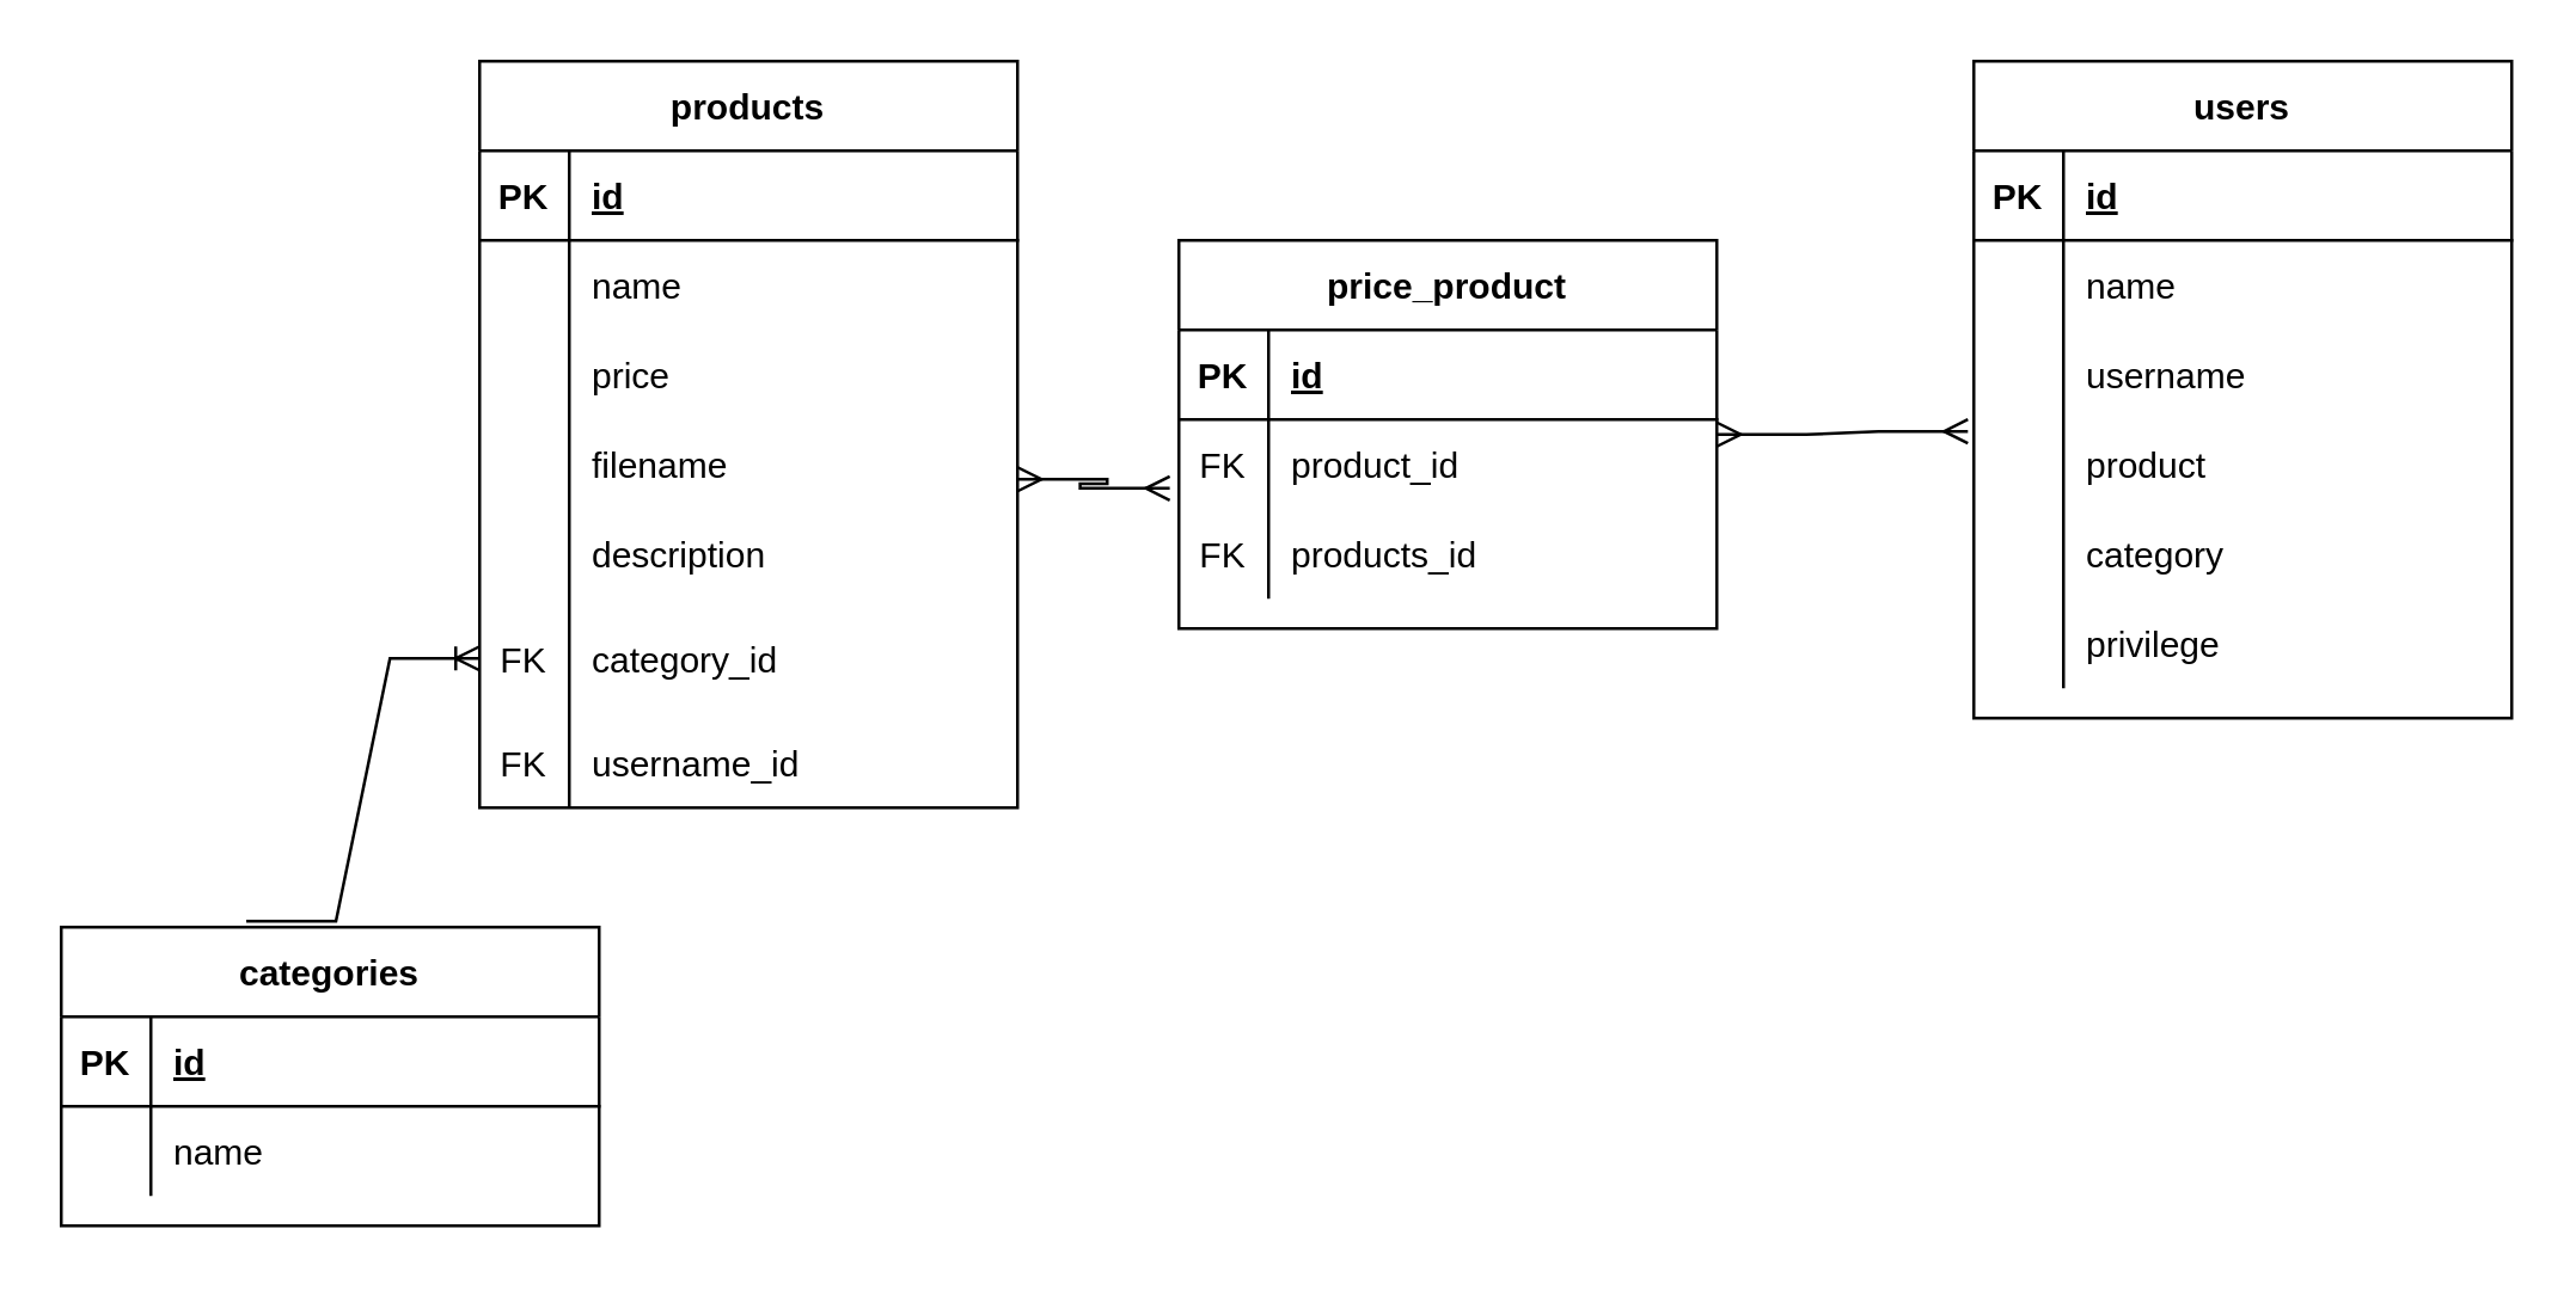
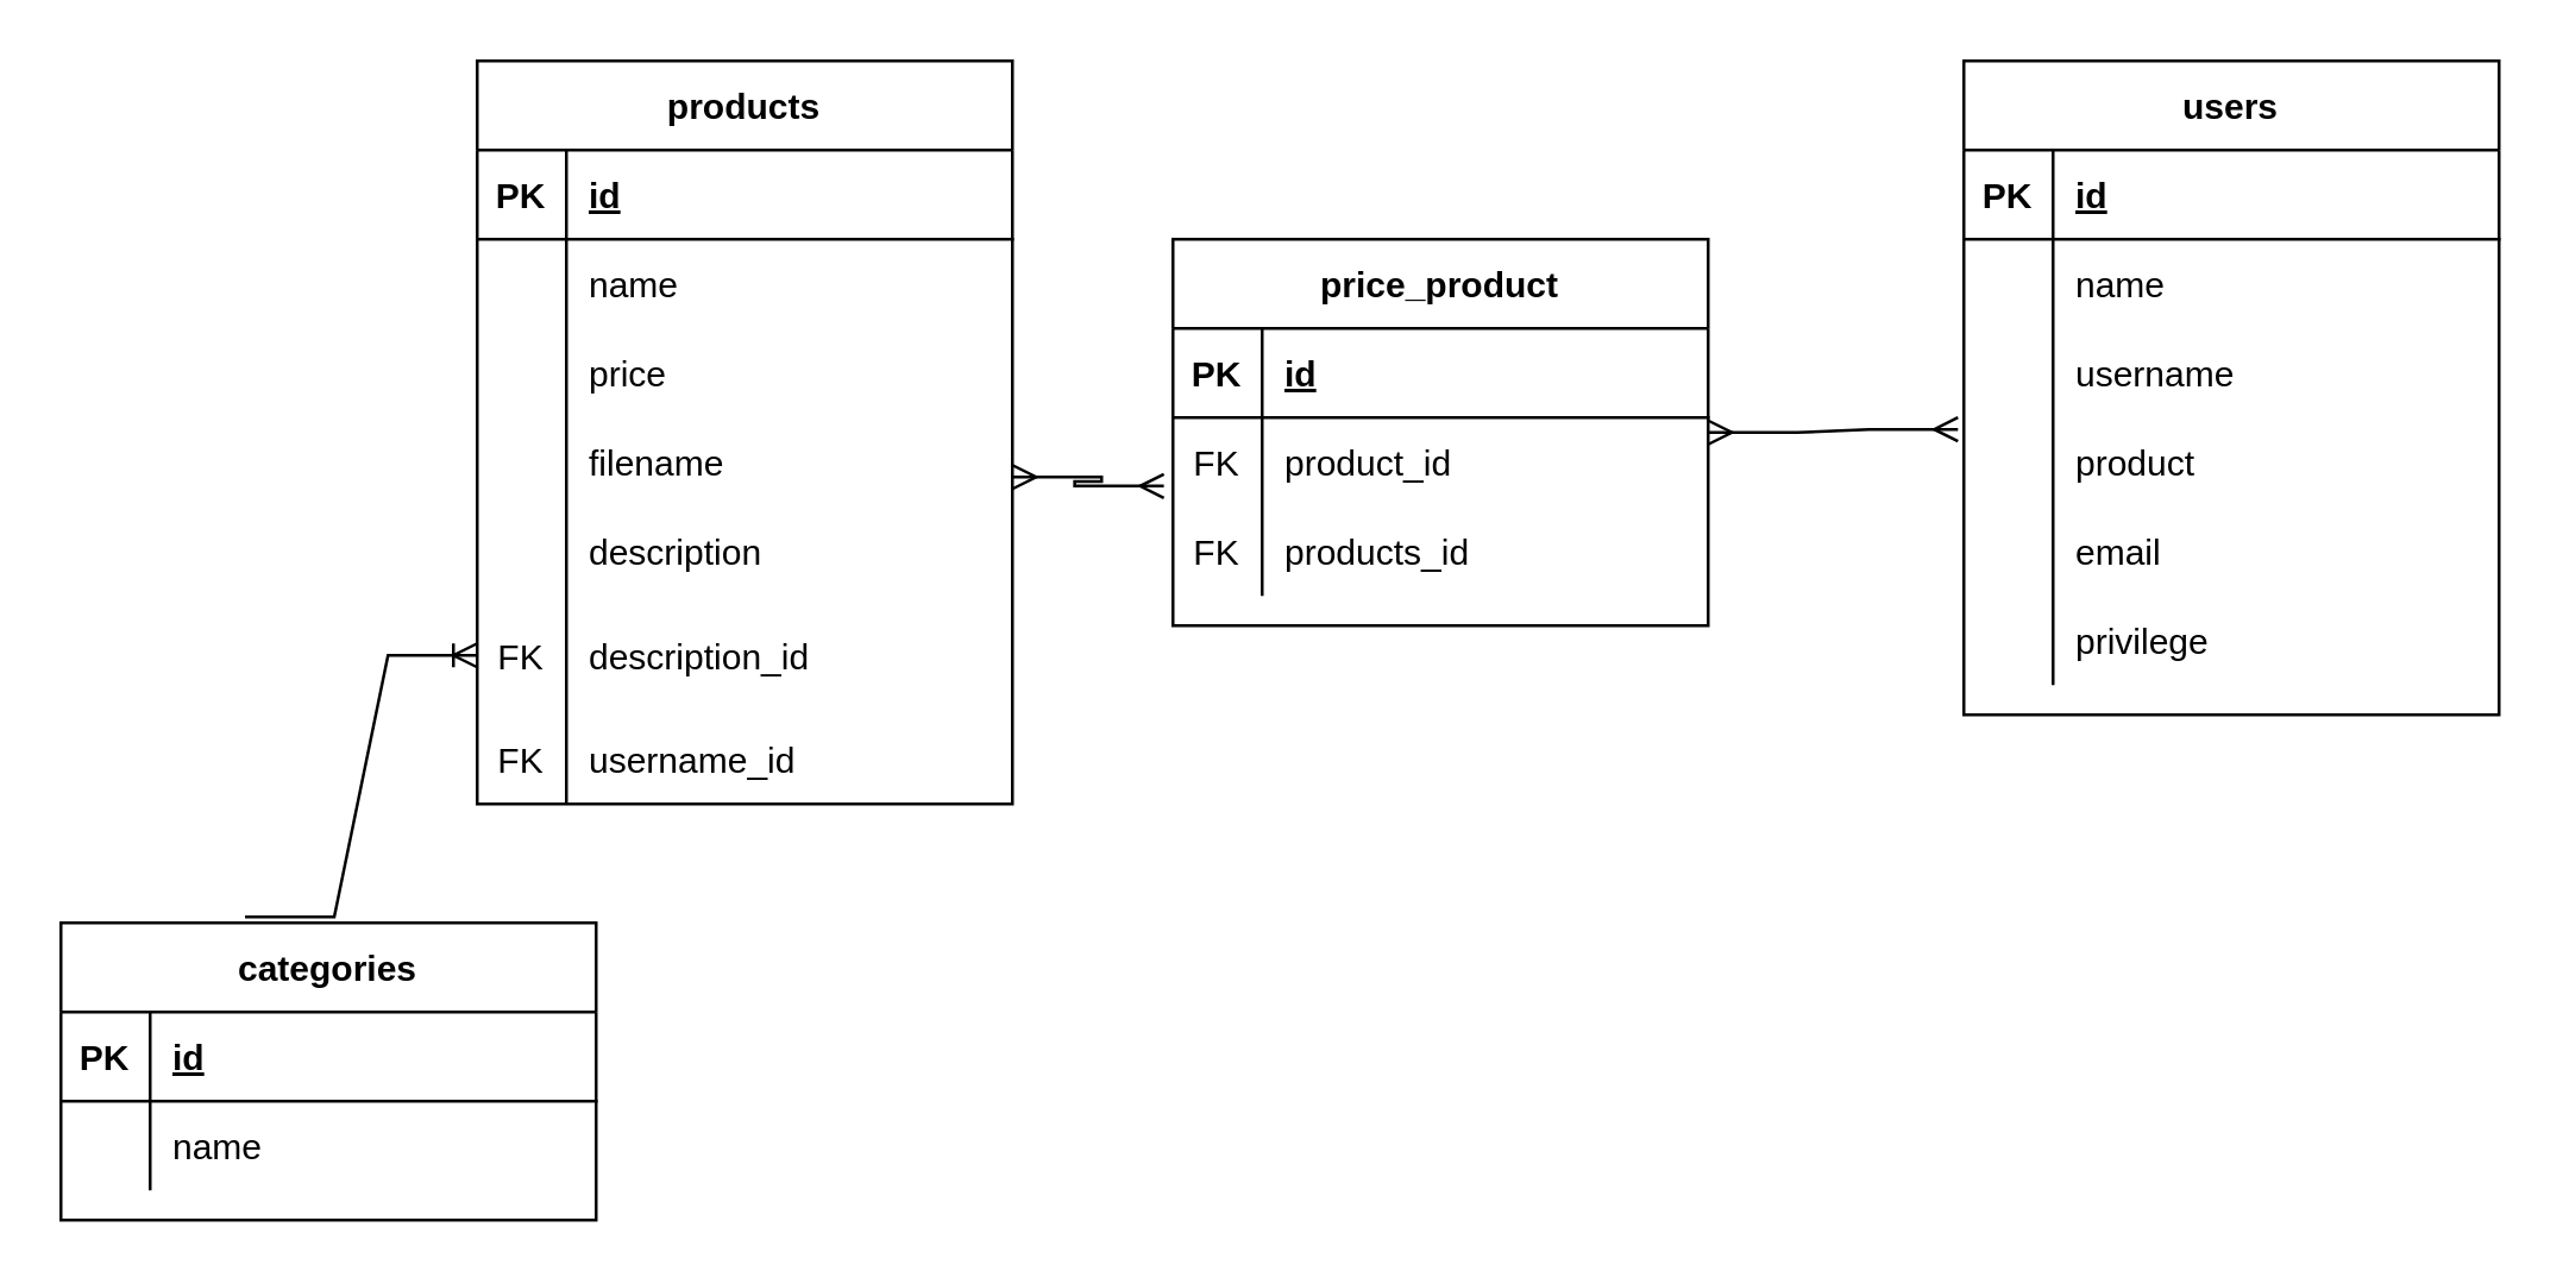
- <mxCell id="46" value="category" style="shape=partialRectangle;connectable=0;fillColor=none;top=0;left=0;bottom=0;right=0;align=left;spacingLeft=6;overflow=hidden;" parent="44" vertex="1"><mxGeometry x="30" width="150" height="30" as="geometry"><mxRectangle width="150" height="30" as="alternateBounds" /></mxGeometry></mxCell>
+ <mxCell id="46" value="email" style="shape=partialRectangle;connectable=0;fillColor=none;top=0;left=0;bottom=0;right=0;align=left;spacingLeft=6;overflow=hidden;" parent="44" vertex="1"><mxGeometry x="30" width="150" height="30" as="geometry"><mxRectangle width="150" height="30" as="alternateBounds" /></mxGeometry></mxCell>
- <mxCell id="20" value="category_id" style="shape=partialRectangle;connectable=0;fillColor=none;top=0;left=0;bottom=0;right=0;align=left;spacingLeft=6;overflow=hidden;" parent="18" vertex="1"><mxGeometry x="30" width="150" height="40" as="geometry"><mxRectangle width="150" height="40" as="alternateBounds" /></mxGeometry></mxCell>
+ <mxCell id="20" value="description_id" style="shape=partialRectangle;connectable=0;fillColor=none;top=0;left=0;bottom=0;right=0;align=left;spacingLeft=6;overflow=hidden;" parent="18" vertex="1"><mxGeometry x="30" width="150" height="40" as="geometry"><mxRectangle width="150" height="40" as="alternateBounds" /></mxGeometry></mxCell>
